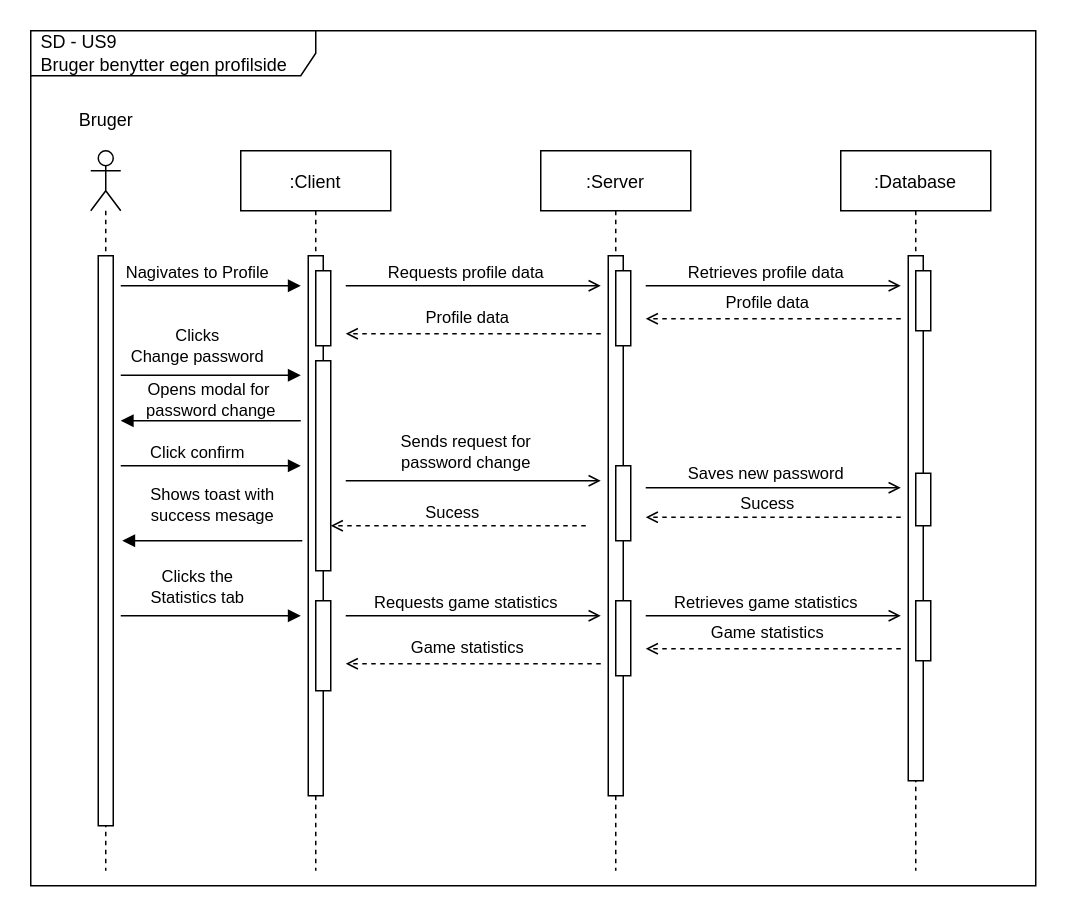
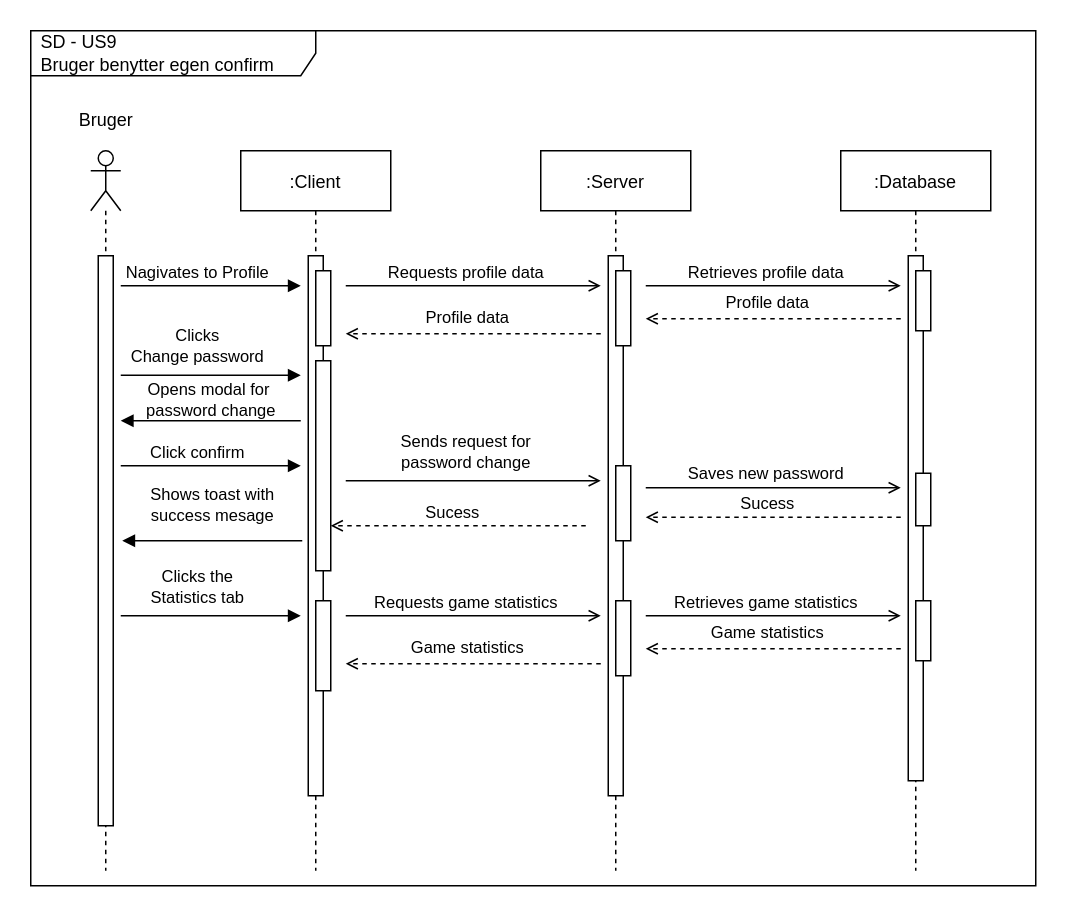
- <mxCell id="56" value="SD - US9&lt;br&gt;Bruger benytter egen profilside" style="shape=umlFrame;whiteSpace=wrap;html=1;width=190;height=30;boundedLbl=1;verticalAlign=middle;align=left;spacingLeft=5;" parent="1" vertex="1"><mxGeometry width="670" height="570" as="geometry" x="20" y="20" /></mxCell>
+ <mxCell id="56" value="SD - US9&lt;br&gt;Bruger benytter egen confirm" style="shape=umlFrame;whiteSpace=wrap;html=1;width=190;height=30;boundedLbl=1;verticalAlign=middle;align=left;spacingLeft=5;" parent="1" vertex="1"><mxGeometry width="670" height="570" as="geometry" x="20" y="20" /></mxCell>
